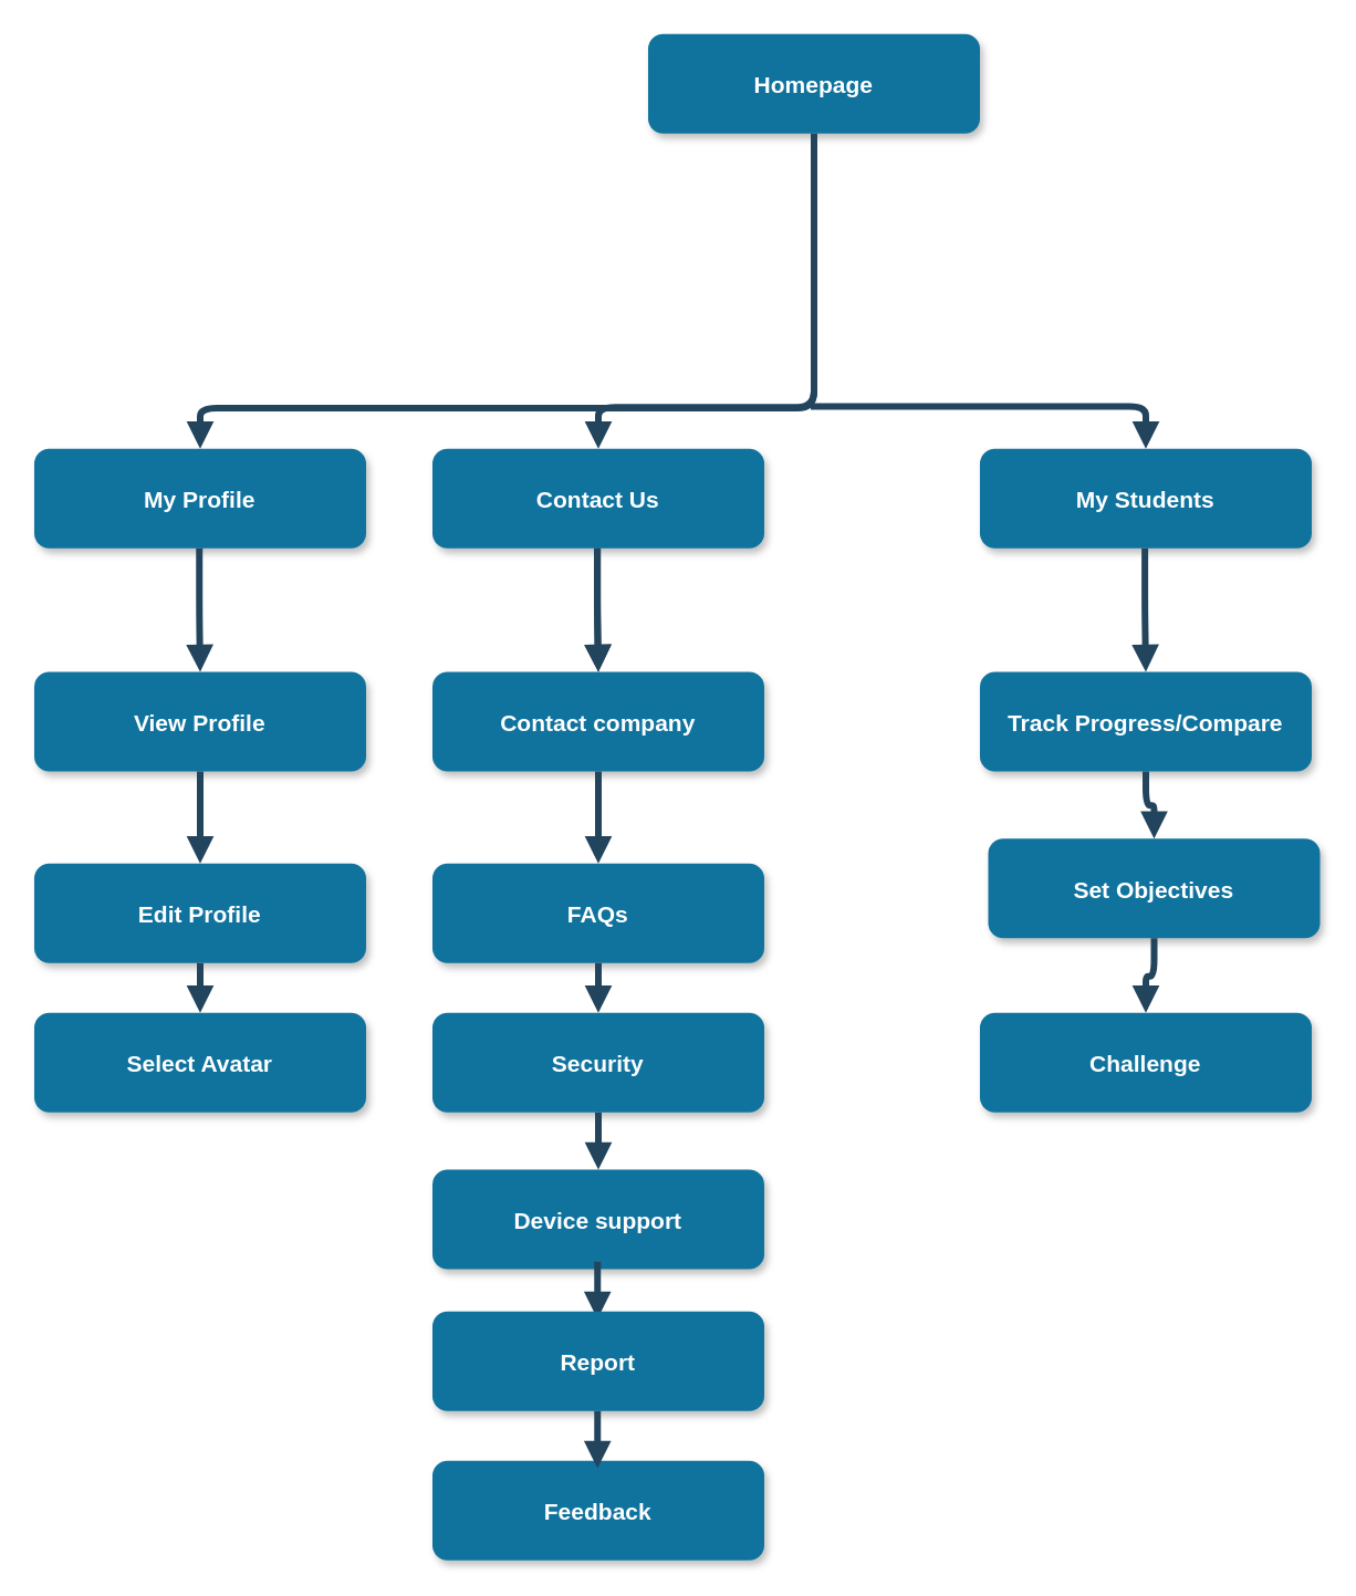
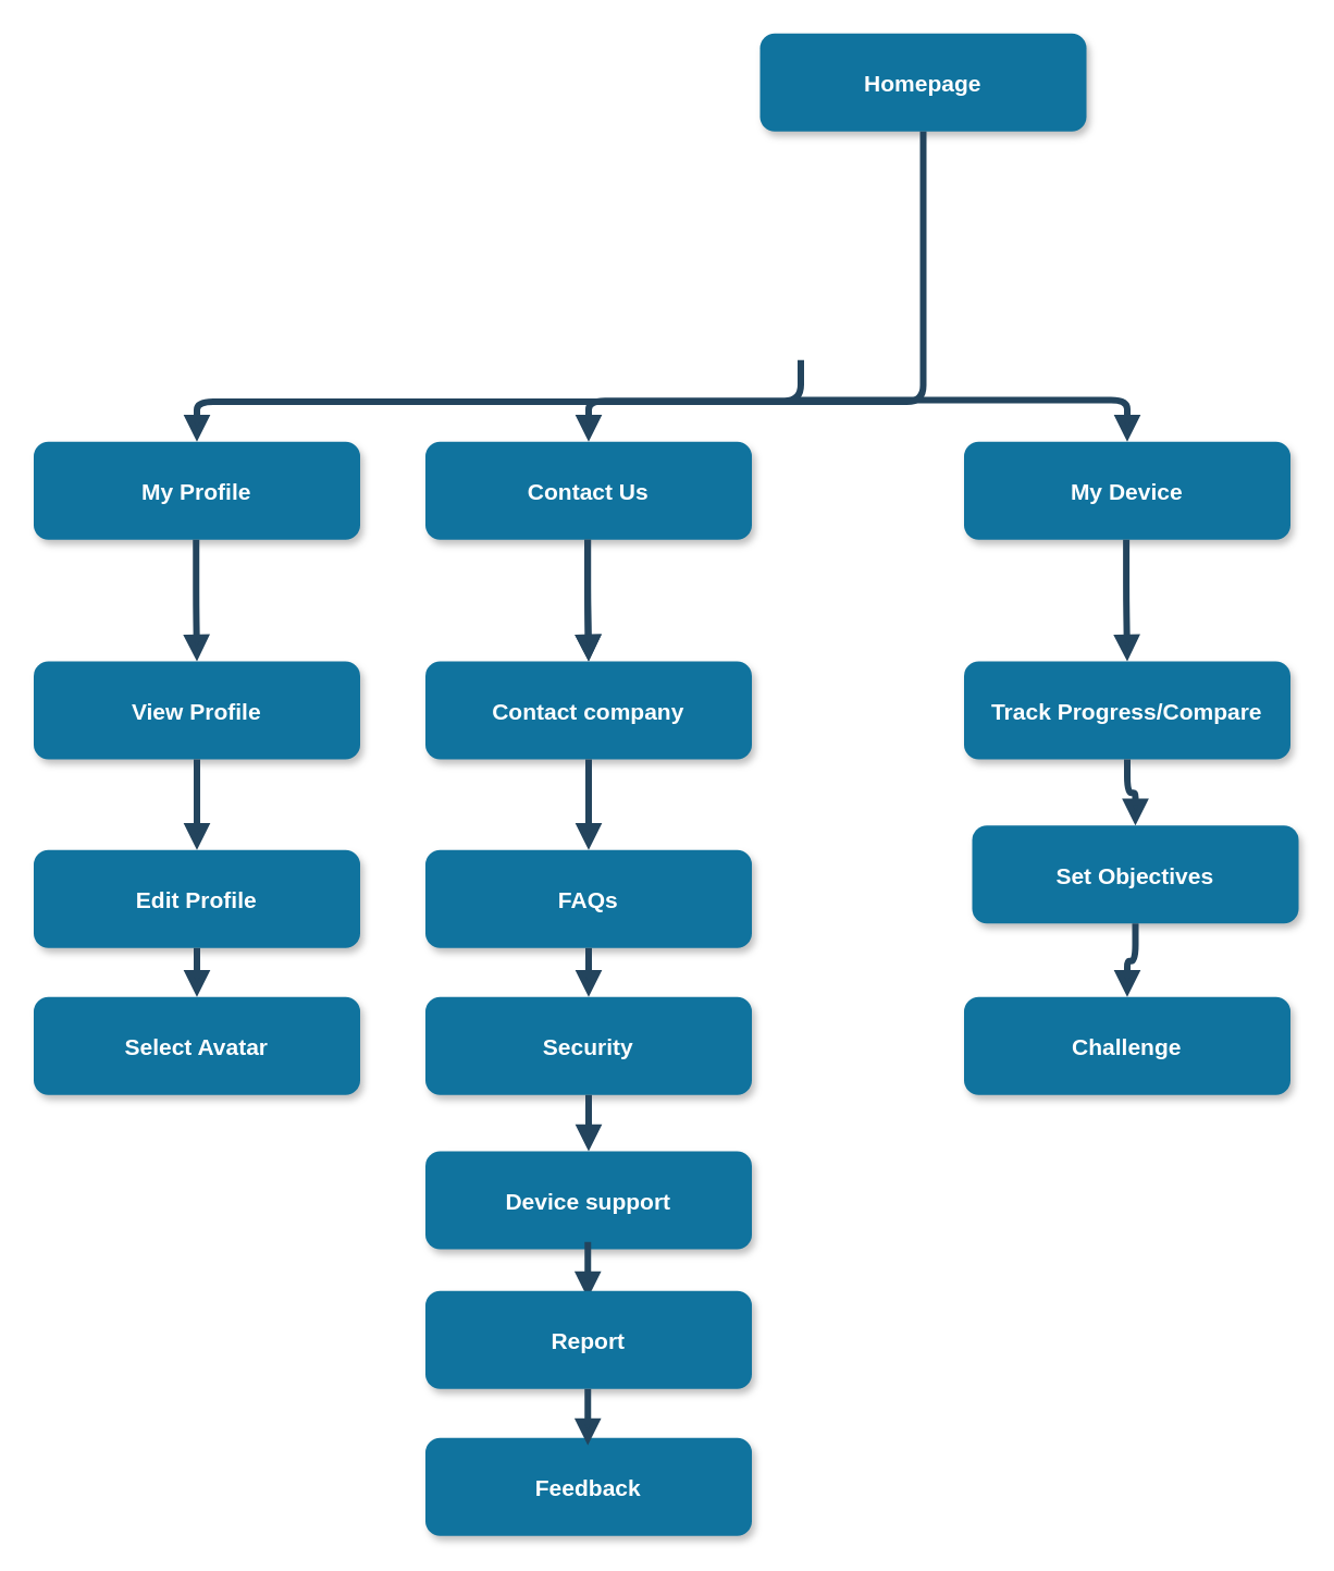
- <mxCell id="2" value="Homepage" style="rounded=1;fillColor=#10739E;strokeColor=none;shadow=1;gradientColor=none;fontStyle=1;fontColor=#FFFFFF;fontSize=14;" vertex="1" parent="1"><mxGeometry x="390" y="20" width="200" height="60" as="geometry" /></mxCell>
+ <mxCell id="2" value="Homepage" style="rounded=1;fillColor=#10739E;strokeColor=none;shadow=1;gradientColor=none;fontStyle=1;fontColor=#FFFFFF;fontSize=14;" vertex="1" parent="1"><mxGeometry x="465" y="20" width="200" height="60" as="geometry" /></mxCell>
- <mxCell id="5" value="My Students" style="rounded=1;fillColor=#10739E;strokeColor=none;shadow=1;gradientColor=none;fontStyle=1;fontColor=#FFFFFF;fontSize=14;" vertex="1" parent="1"><mxGeometry x="590" y="270" width="200" height="60" as="geometry" /></mxCell>
+ <mxCell id="5" value="My Device" style="rounded=1;fillColor=#10739E;strokeColor=none;shadow=1;gradientColor=none;fontStyle=1;fontColor=#FFFFFF;fontSize=14;" vertex="1" parent="1"><mxGeometry x="590" y="270" width="200" height="60" as="geometry" /></mxCell>
